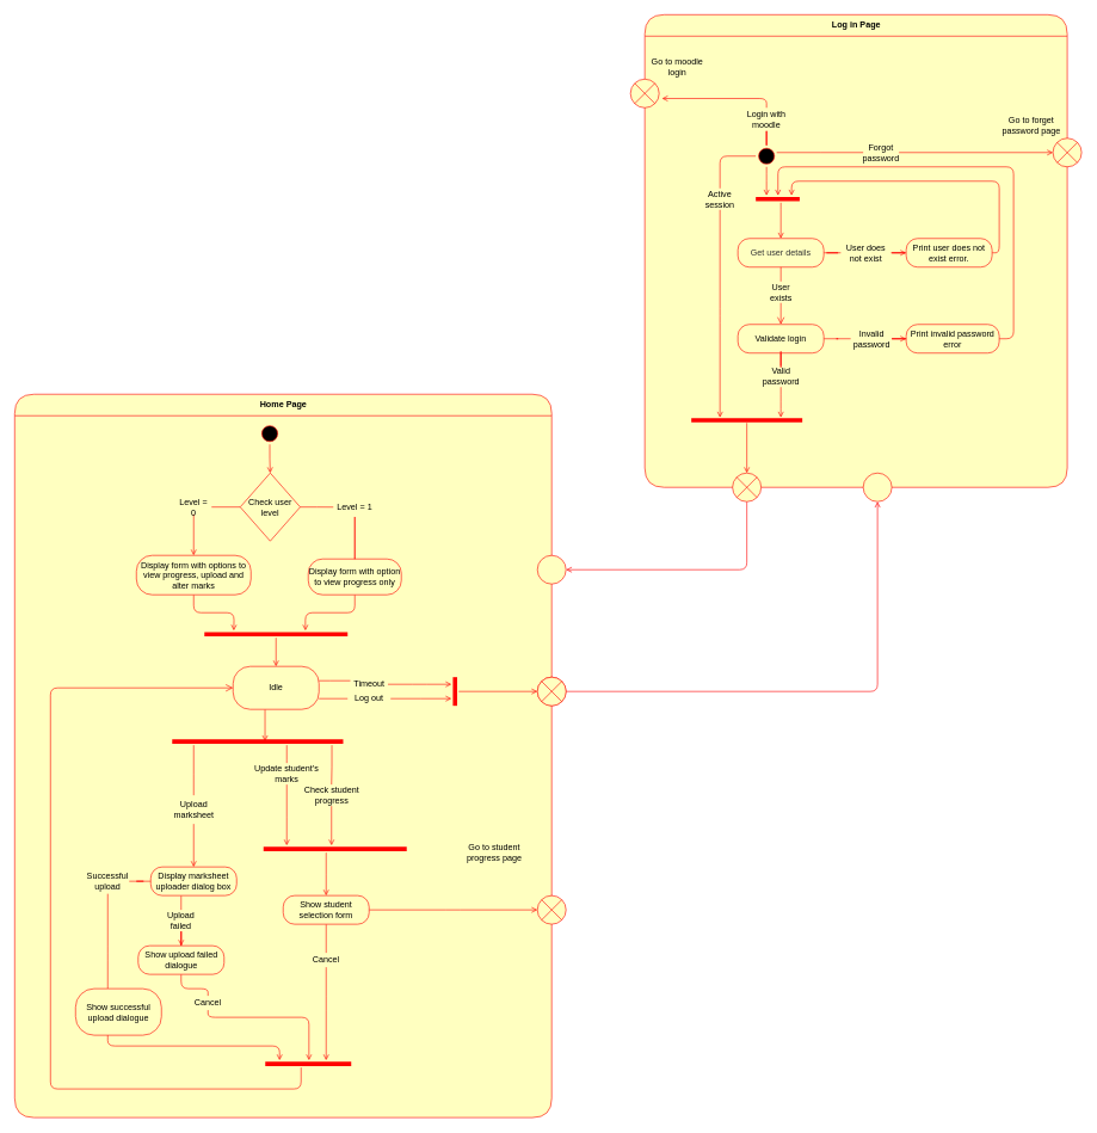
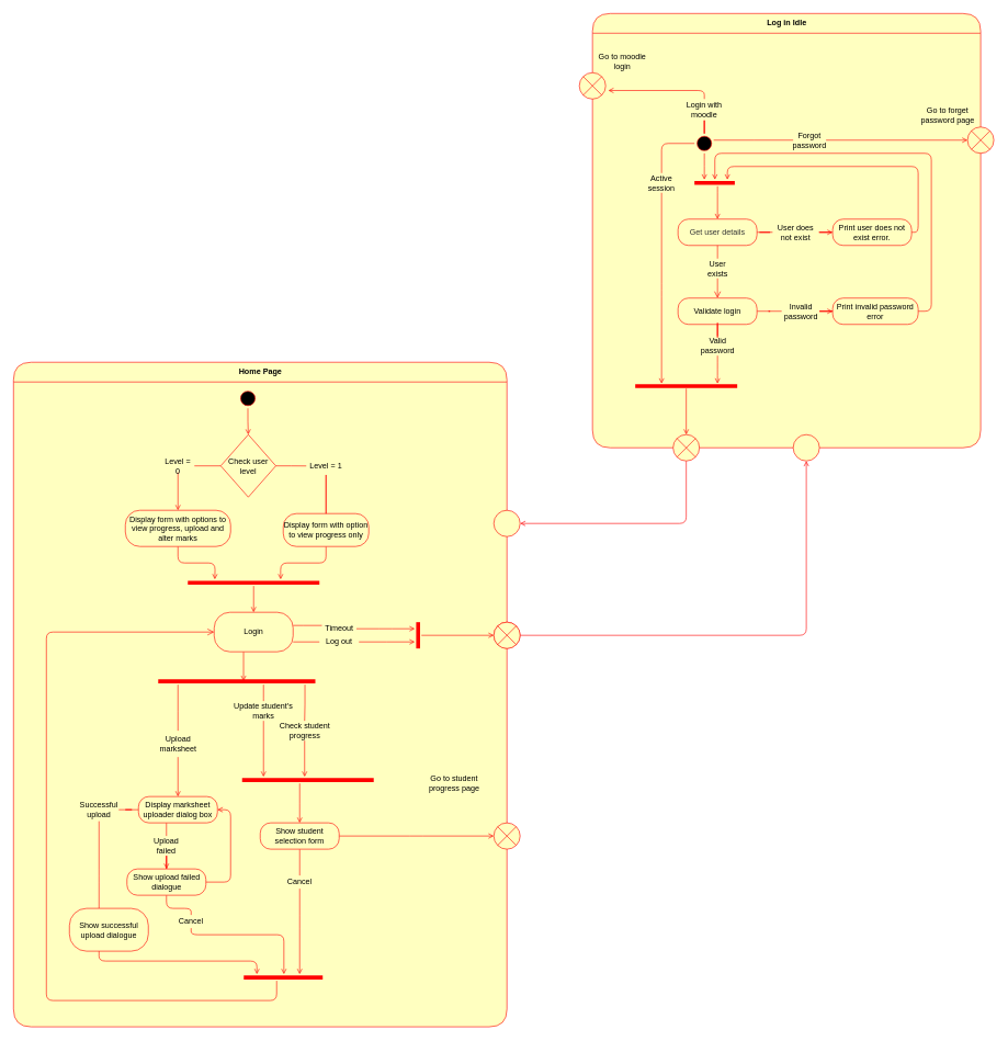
- <mxCell id="2" value="Log in Page" style="swimlane;html=1;fontStyle=1;align=center;verticalAlign=middle;childLayout=stackLayout;horizontal=1;startSize=30;horizontalStack=0;resizeParent=0;resizeLast=1;container=1;fontColor=#000000;collapsible=0;rounded=1;arcSize=30;strokeColor=#ff0000;fillColor=#ffffc0;swimlaneFillColor=#ffffc0;dropTarget=0;" vertex="1" parent="1"><mxGeometry x="900" y="20" width="590" height="660" as="geometry" /></mxCell>
+ <mxCell id="2" value="Log in Idle" style="swimlane;html=1;fontStyle=1;align=center;verticalAlign=middle;childLayout=stackLayout;horizontal=1;startSize=30;horizontalStack=0;resizeParent=0;resizeLast=1;container=1;fontColor=#000000;collapsible=0;rounded=1;arcSize=30;strokeColor=#ff0000;fillColor=#ffffc0;swimlaneFillColor=#ffffc0;dropTarget=0;" vertex="1" parent="1"><mxGeometry x="900" y="20" width="590" height="660" as="geometry" /></mxCell>
- <mxCell id="40" value="Idle" style="rounded=1;whiteSpace=wrap;html=1;arcSize=40;fontColor=#000000;fillColor=#ffffc0;strokeColor=#ff0000;" vertex="1" parent="1"><mxGeometry x="325" y="930" width="120" height="60" as="geometry" /></mxCell>
+ <mxCell id="40" value="Login" style="rounded=1;whiteSpace=wrap;html=1;arcSize=40;fontColor=#000000;fillColor=#ffffc0;strokeColor=#ff0000;" vertex="1" parent="1"><mxGeometry x="325" y="930" width="120" height="60" as="geometry" /></mxCell>
+ <mxCell id="87" style="edgeStyle=orthogonalEdgeStyle;rounded=1;orthogonalLoop=1;jettySize=auto;html=1;startArrow=none;startFill=0;endArrow=open;endFill=0;endSize=6;strokeColor=#FF0000;entryX=1;entryY=0.5;entryDx=0;entryDy=0;" edge="1" parent="1" source="89" target="52"><mxGeometry relative="1" as="geometry"><mxPoint x="350" y="1260" as="targetPoint" /><Array as="points"><mxPoint x="350" y="1340" /><mxPoint x="350" y="1230" /></Array></mxGeometry></mxCell>
